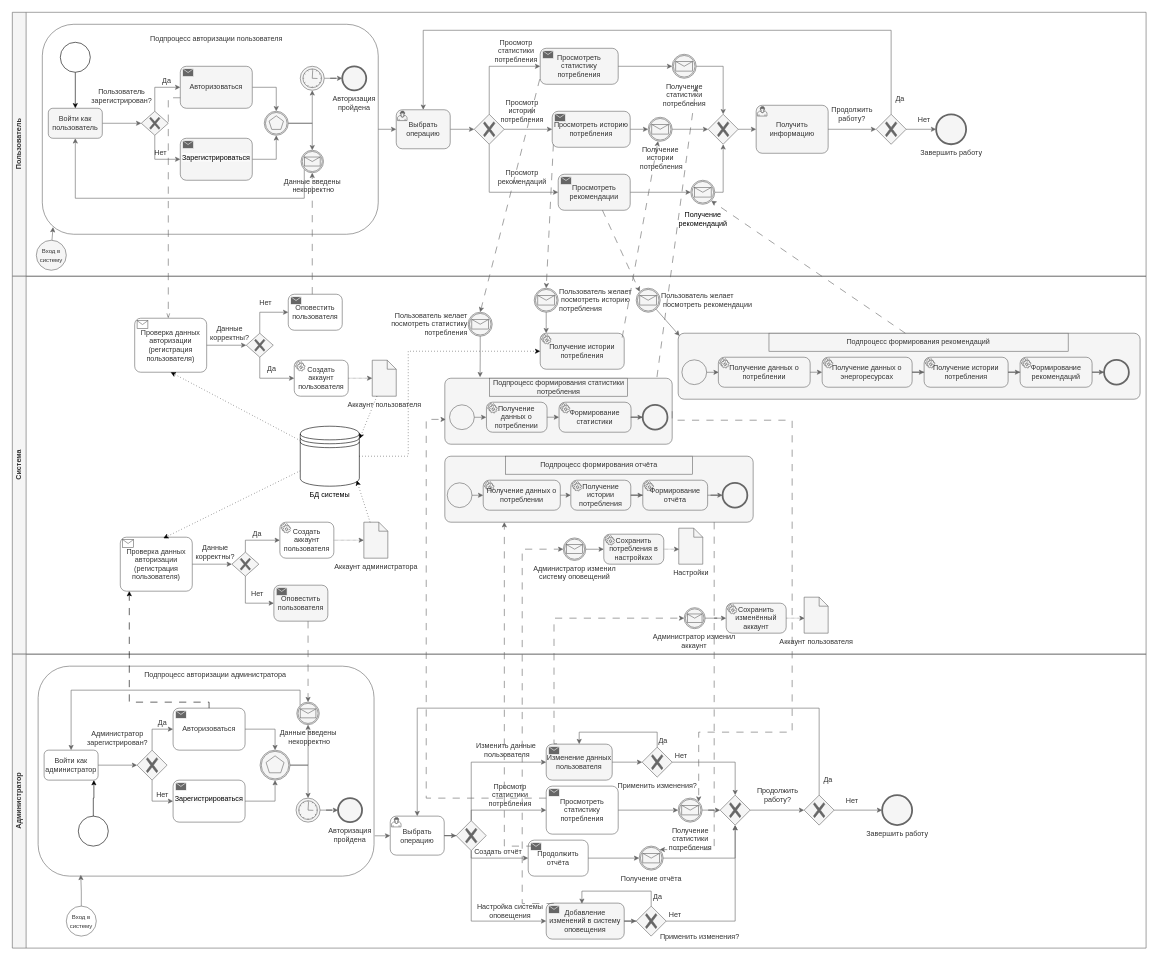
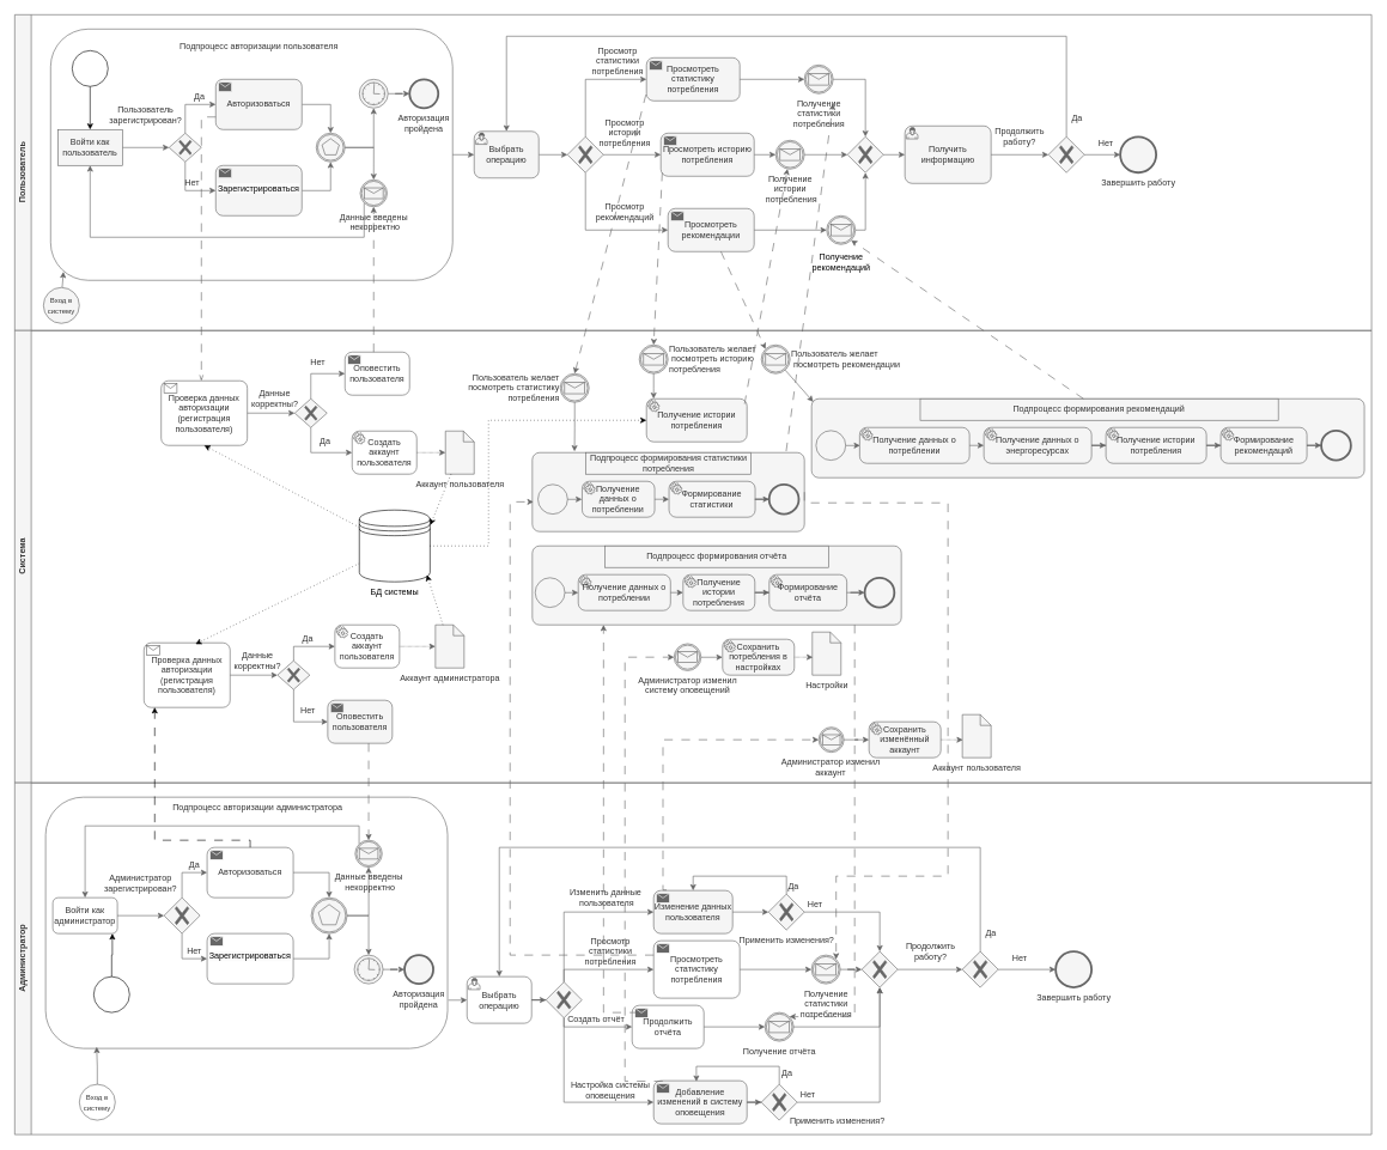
- <mxCell id="8" value="Войти как пользователь" style="rounded=1;whiteSpace=wrap;html=1;fillColor=#f5f5f5;fontColor=#333333;strokeColor=#666666;" parent="2" vertex="1"><mxGeometry x="60" y="160" width="90" height="50" as="geometry" /></mxCell>
+ <mxCell id="8" value="Войти как пользователь" style="whiteSpace=wrap;html=1;fillColor=#f5f5f5;fontColor=#333333;strokeColor=#666666;rounded=0;" parent="2" vertex="1"><mxGeometry x="60" y="160" width="90" height="50" as="geometry" /></mxCell>
